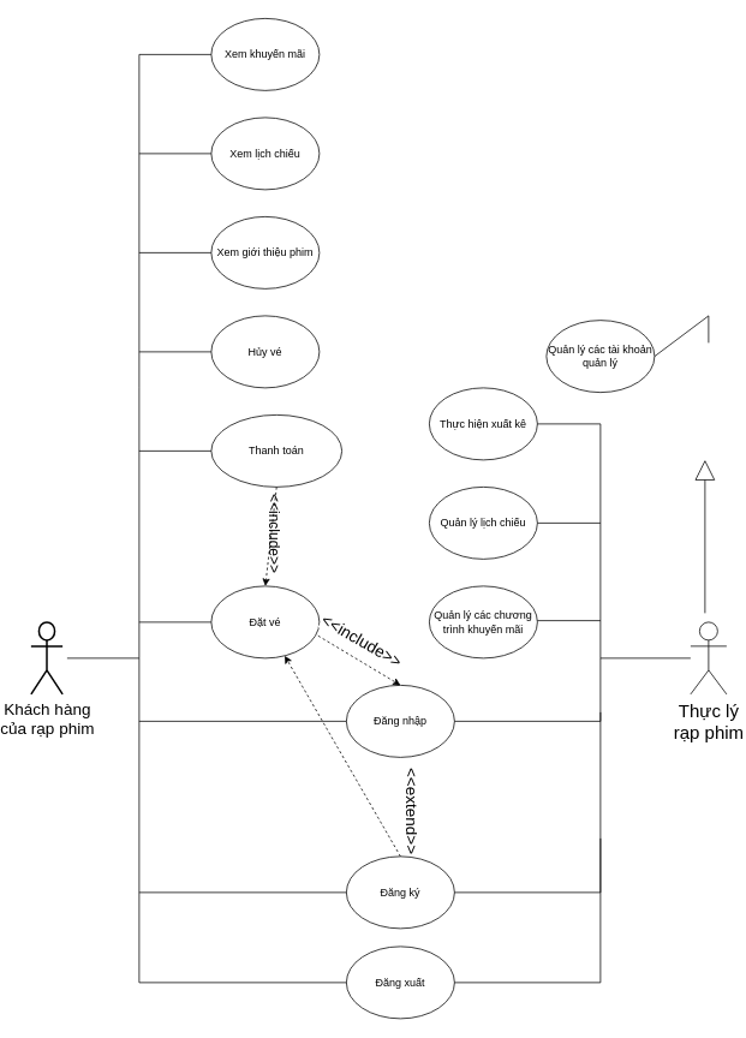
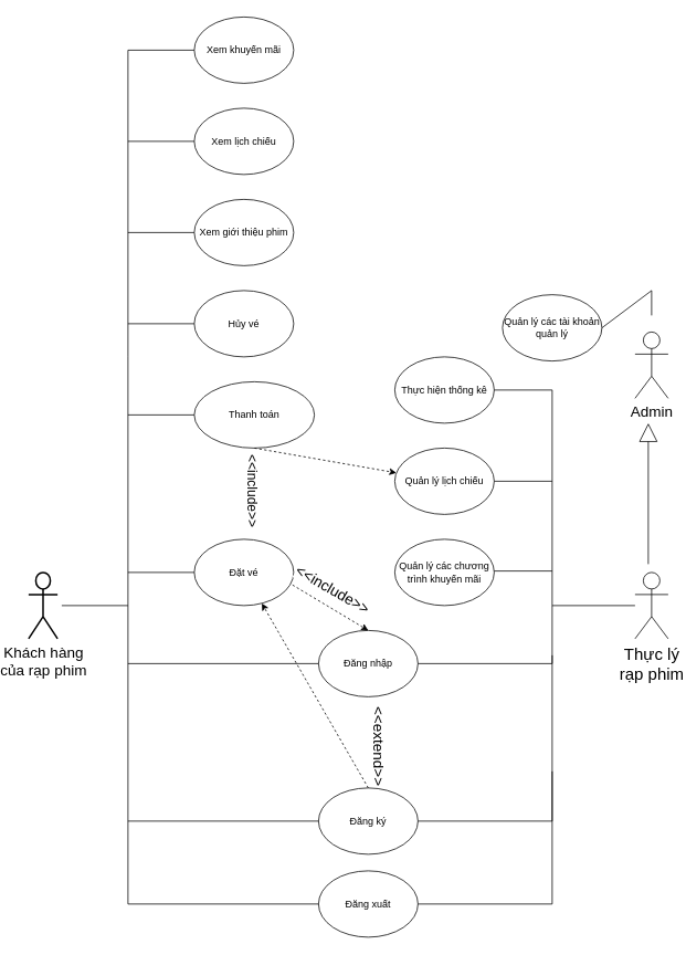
+ <mxCell id="7" value="Admin" style="shape=umlActor;verticalLabelPosition=bottom;verticalAlign=top;html=1;outlineConnect=0;fontSize=18;" parent="1" vertex="1"><mxGeometry x="752" y="400" width="40" height="80" as="geometry" /></mxCell>
- <mxCell id="15" value="Thực hiện xuất kê" style="ellipse;whiteSpace=wrap;html=1;" parent="1" vertex="1"><mxGeometry x="462" y="430" width="120" height="80" as="geometry" /></mxCell>
+ <mxCell id="15" value="Thực hiện thống kê" style="ellipse;whiteSpace=wrap;html=1;" parent="1" vertex="1"><mxGeometry x="462" y="430" width="120" height="80" as="geometry" /></mxCell>
- <mxCell id="21" value="" style="endArrow=classic;html=1;dashed=1;strokeColor=#000000;exitX=0.5;exitY=1;exitDx=0;exitDy=0;entryX=0.5;entryY=0;entryDx=0;entryDy=0;" parent="1" source="11" target="8" edge="1"><mxGeometry width="50" height="50" relative="1" as="geometry"><mxPoint x="260" y="840" as="sourcePoint" /><mxPoint x="210" y="660" as="targetPoint" /></mxGeometry></mxCell>
+ <mxCell id="21" value="" style="endArrow=classic;html=1;dashed=1;strokeColor=#000000;exitX=0.5;exitY=1;exitDx=0;exitDy=0;" parent="1" source="11" target="14" edge="1"><mxGeometry width="50" height="50" relative="1" as="geometry"><mxPoint x="260" y="840" as="sourcePoint" /><mxPoint x="210" y="660" as="targetPoint" /></mxGeometry></mxCell>
